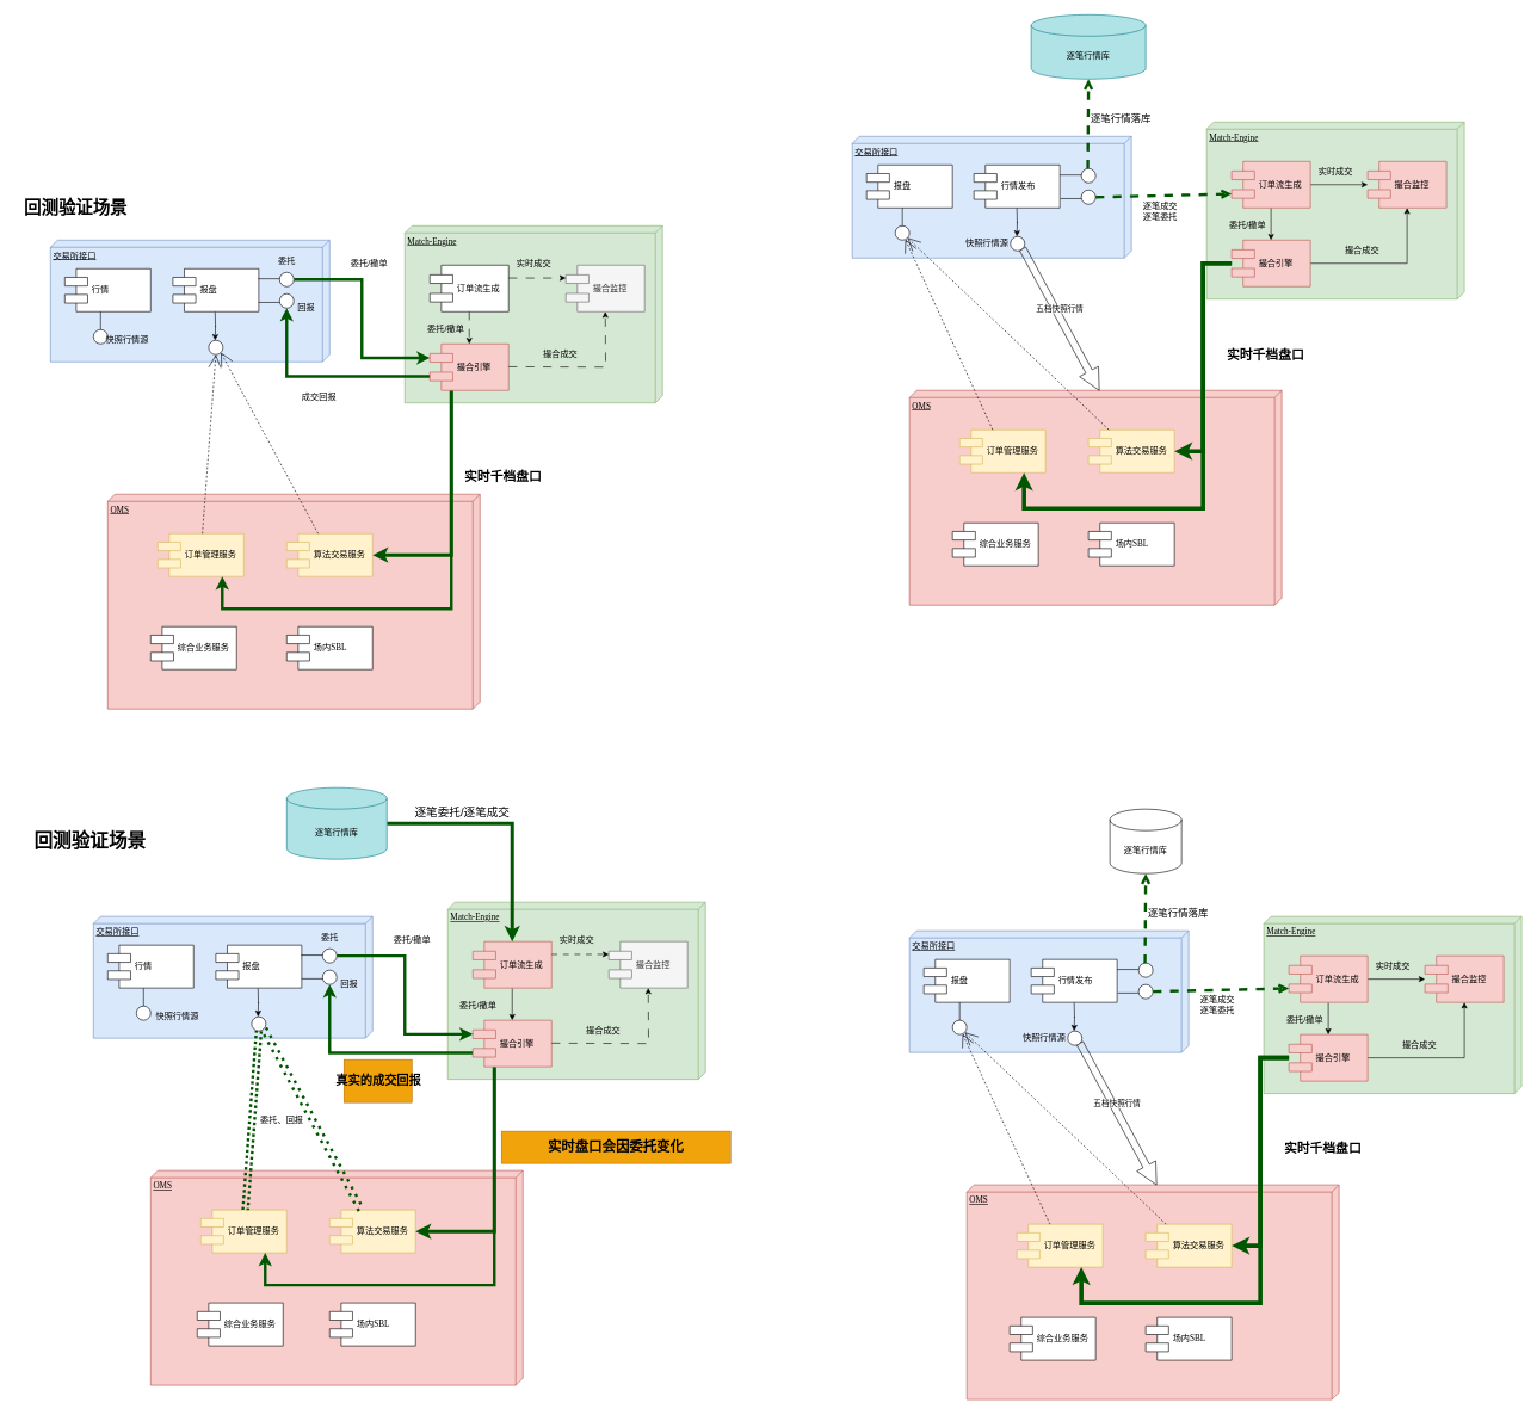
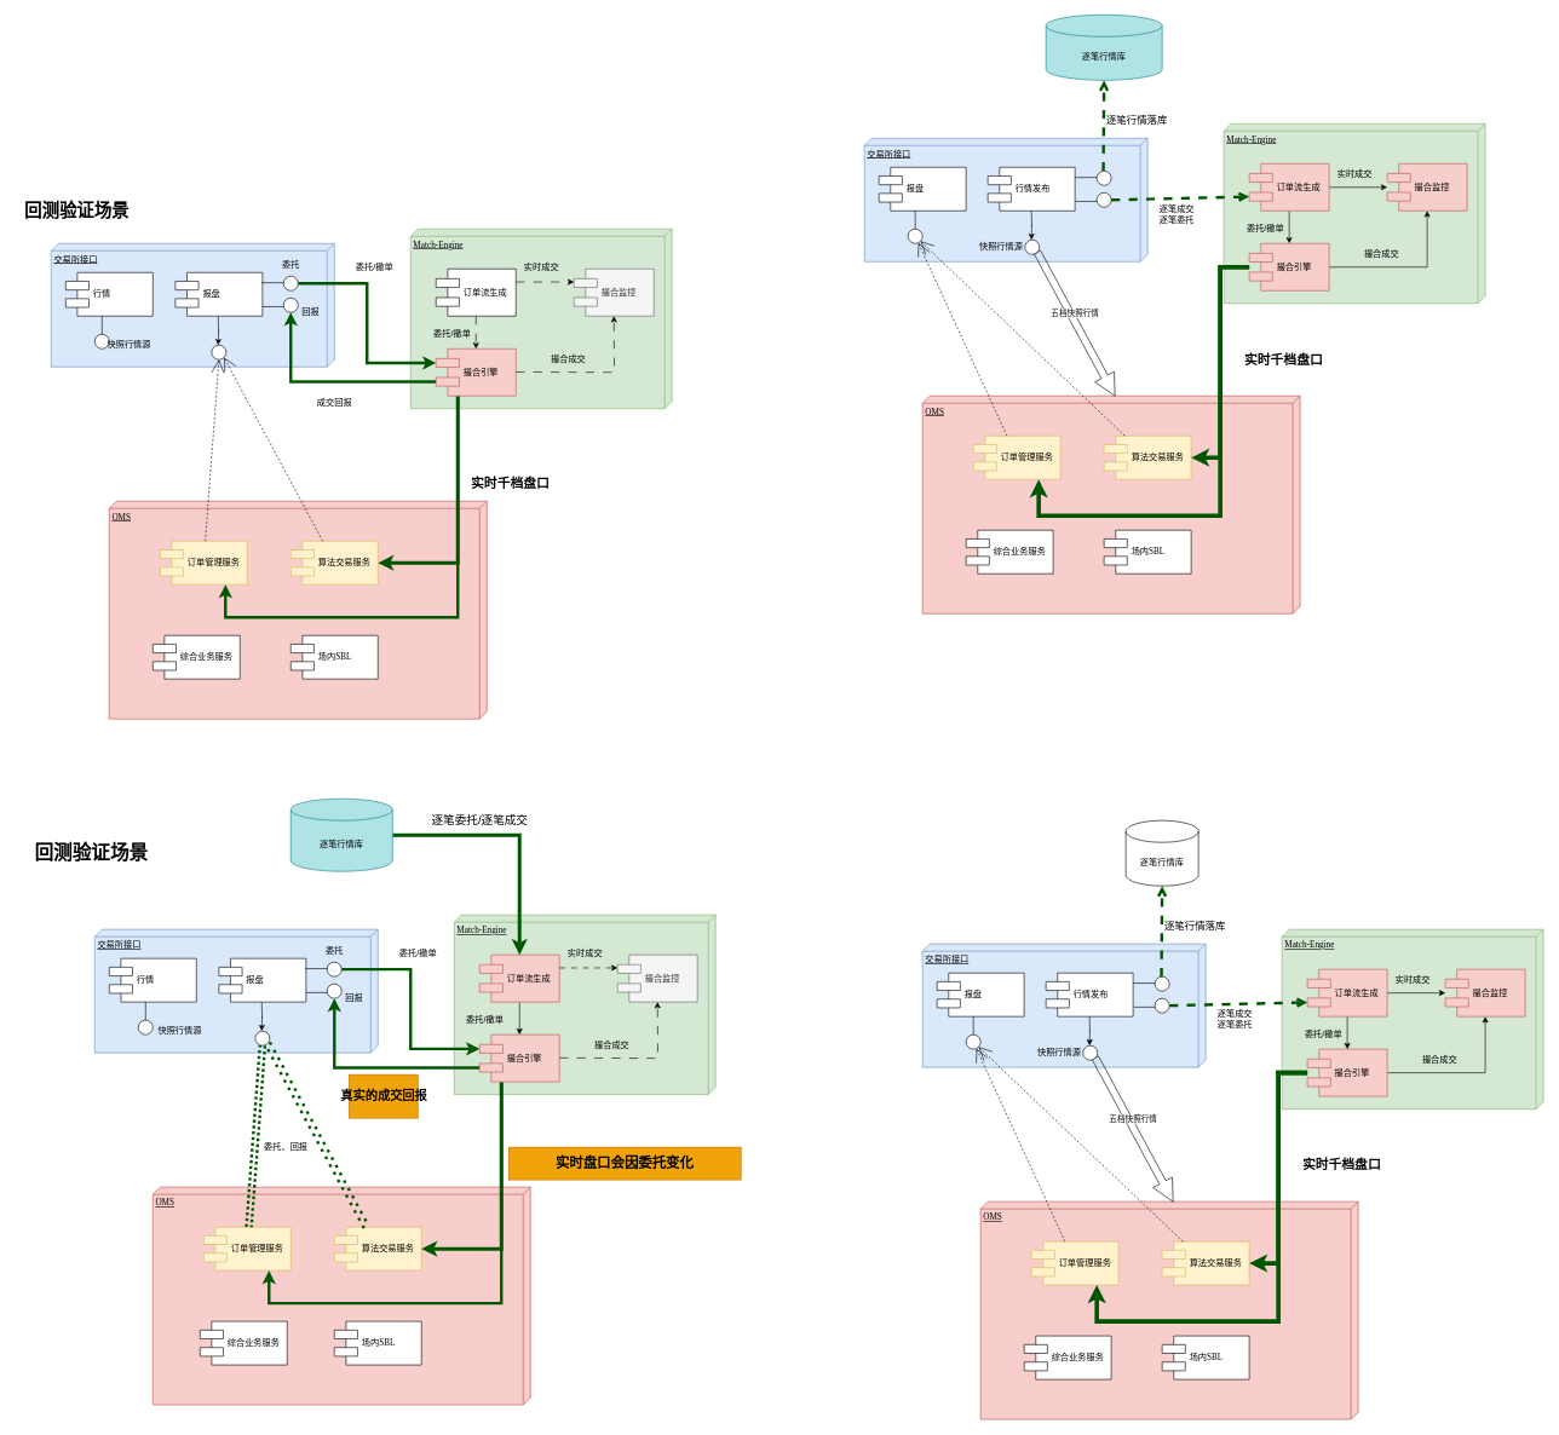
- <mxCell id="72" value="成交回报" style="text;html=1;align=center;verticalAlign=middle;resizable=0;points=[];autosize=1;strokeColor=none;fillColor=none;" vertex="1" parent="1"><mxGeometry x="410" y="540" width="70" height="30" as="geometry" /></mxCell>
+ <mxCell id="72" value="成交回报" style="text;html=1;align=center;verticalAlign=middle;resizable=0;points=[];autosize=1;strokeColor=none;fillColor=none;" vertex="1" parent="1"><mxGeometry x="425" y="540" width="70" height="30" as="geometry" /></mxCell>
- <mxCell id="160" value="&lt;font style=&quot;font-size: 16px;&quot;&gt;逐笔委托/逐笔成交&lt;/font&gt;" style="text;html=1;align=center;verticalAlign=middle;resizable=0;points=[];autosize=1;strokeColor=none;fillColor=none;" vertex="1" parent="1"><mxGeometry x="565" y="1120" width="160" height="30" as="geometry" /></mxCell>
+ <mxCell id="160" value="&lt;font style=&quot;font-size: 16px;&quot;&gt;逐笔委托/逐笔成交&lt;/font&gt;" style="text;html=1;align=center;verticalAlign=middle;resizable=0;points=[];autosize=1;strokeColor=none;fillColor=none;" vertex="1" parent="1"><mxGeometry x="580" y="1115" width="160" height="30" as="geometry" /></mxCell>
- <mxCell id="161" value="委托、回报" style="text;html=1;align=center;verticalAlign=middle;resizable=0;points=[];autosize=1;strokeColor=none;fillColor=none;" vertex="1" parent="1"><mxGeometry x="352.5" y="1550" width="80" height="30" as="geometry" /></mxCell>
+ <mxCell id="161" value="委托、回报" style="text;html=1;align=center;verticalAlign=middle;resizable=0;points=[];autosize=1;strokeColor=none;fillColor=none;" vertex="1" parent="1"><mxGeometry x="352.5" y="1565" width="80" height="30" as="geometry" /></mxCell>
